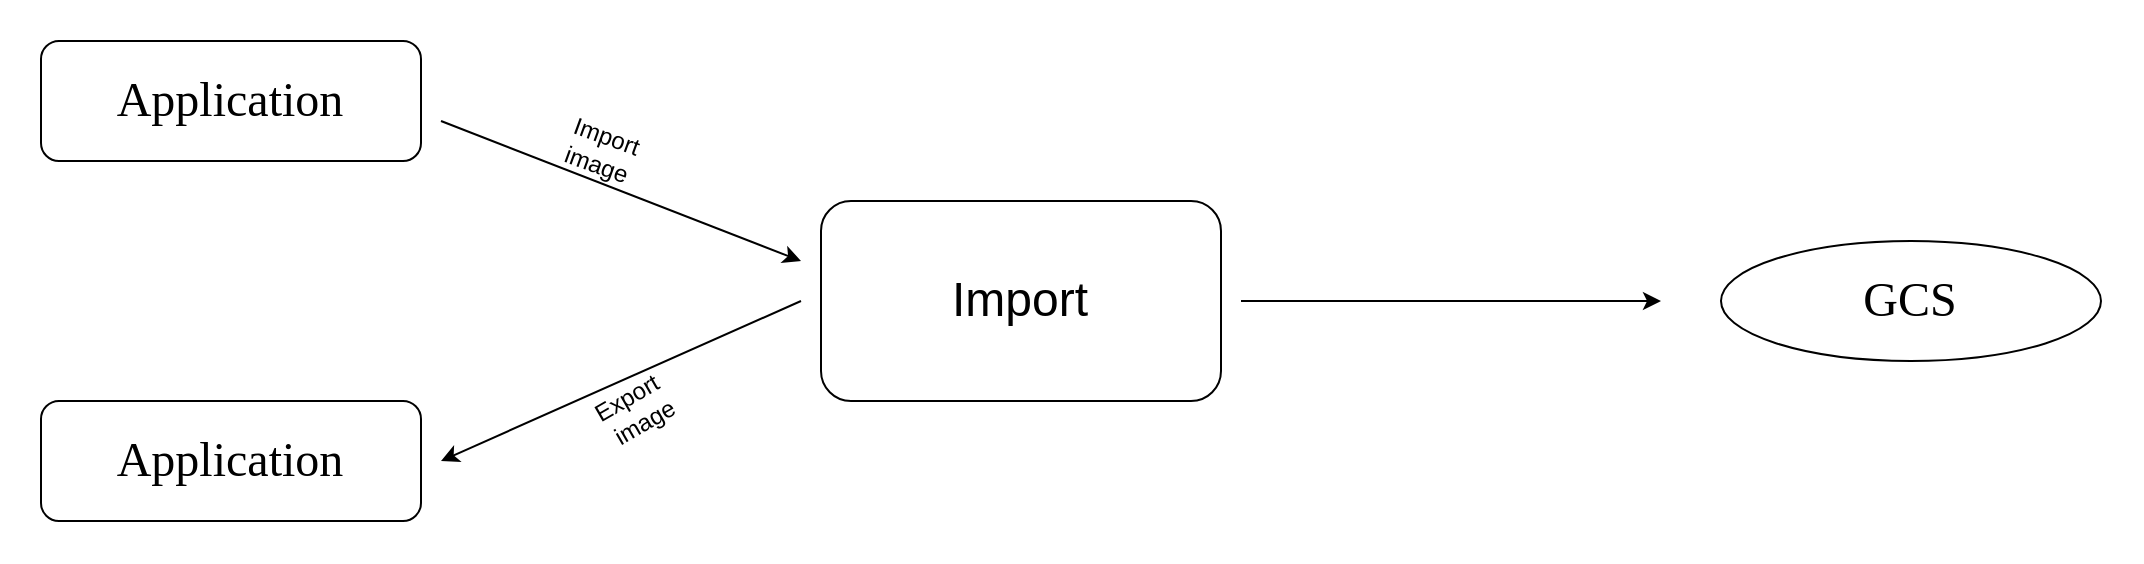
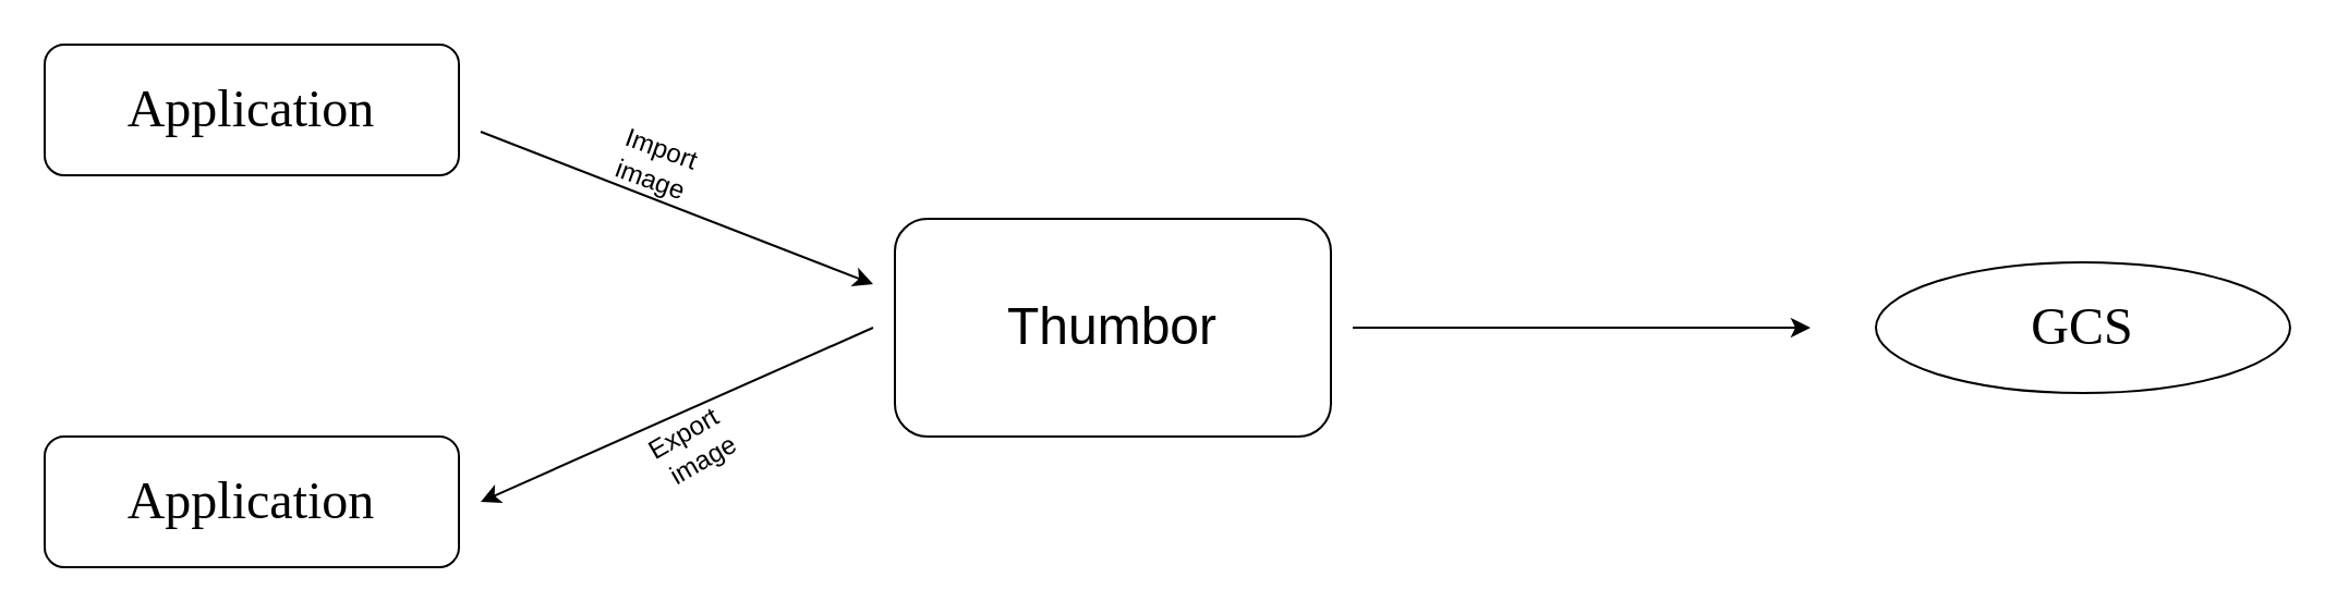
- <mxCell id="6" value="&lt;font style=&quot;font-size: 24px;&quot;&gt;Import&lt;/font&gt;" style="rounded=1;whiteSpace=wrap;html=1;" vertex="1" parent="1"><mxGeometry x="410" y="100" width="200" height="100" as="geometry" /></mxCell>
+ <mxCell id="6" value="&lt;font style=&quot;font-size: 24px;&quot;&gt;Thumbor&lt;/font&gt;" style="rounded=1;whiteSpace=wrap;html=1;" vertex="1" parent="1"><mxGeometry x="410" y="100" width="200" height="100" as="geometry" /></mxCell>
